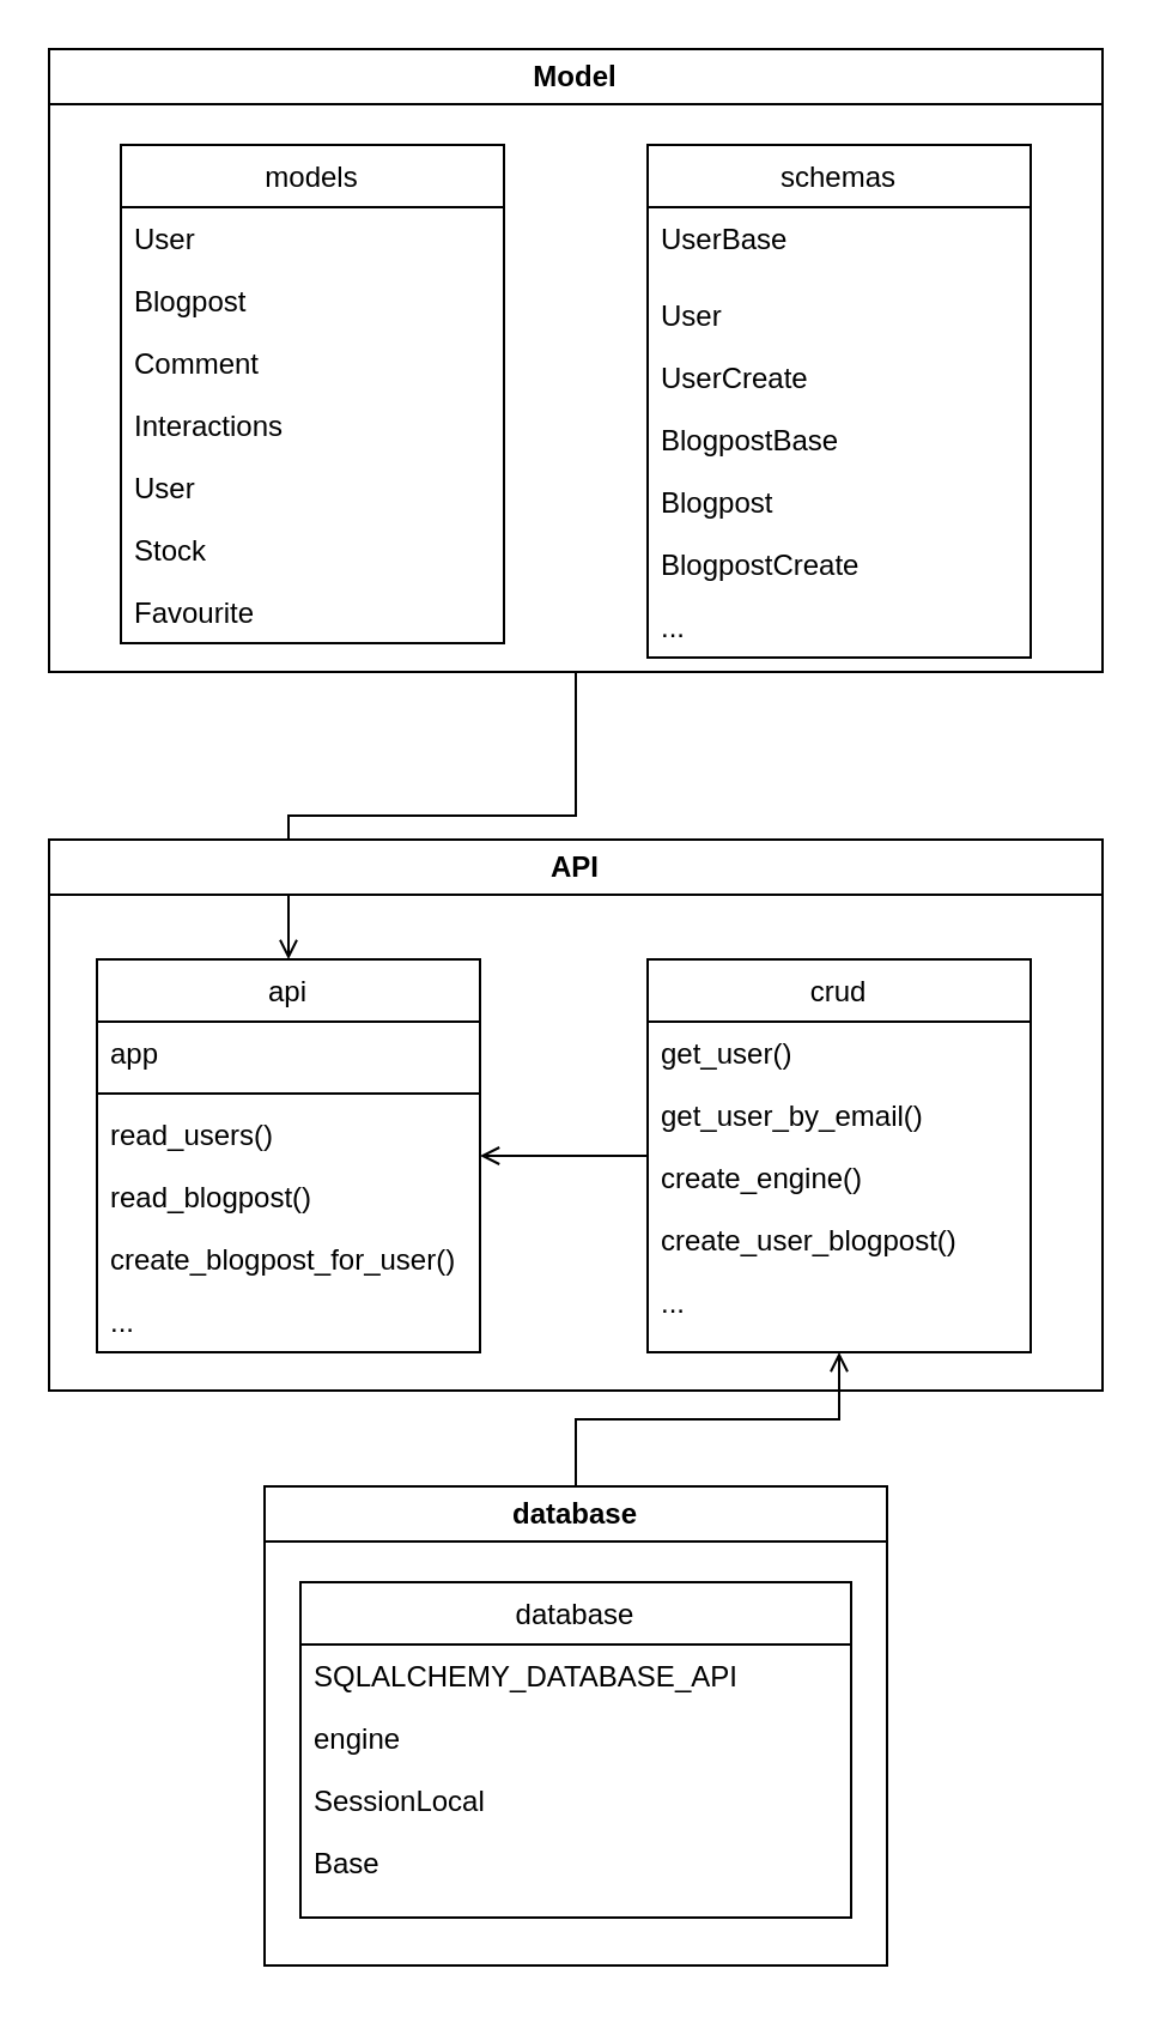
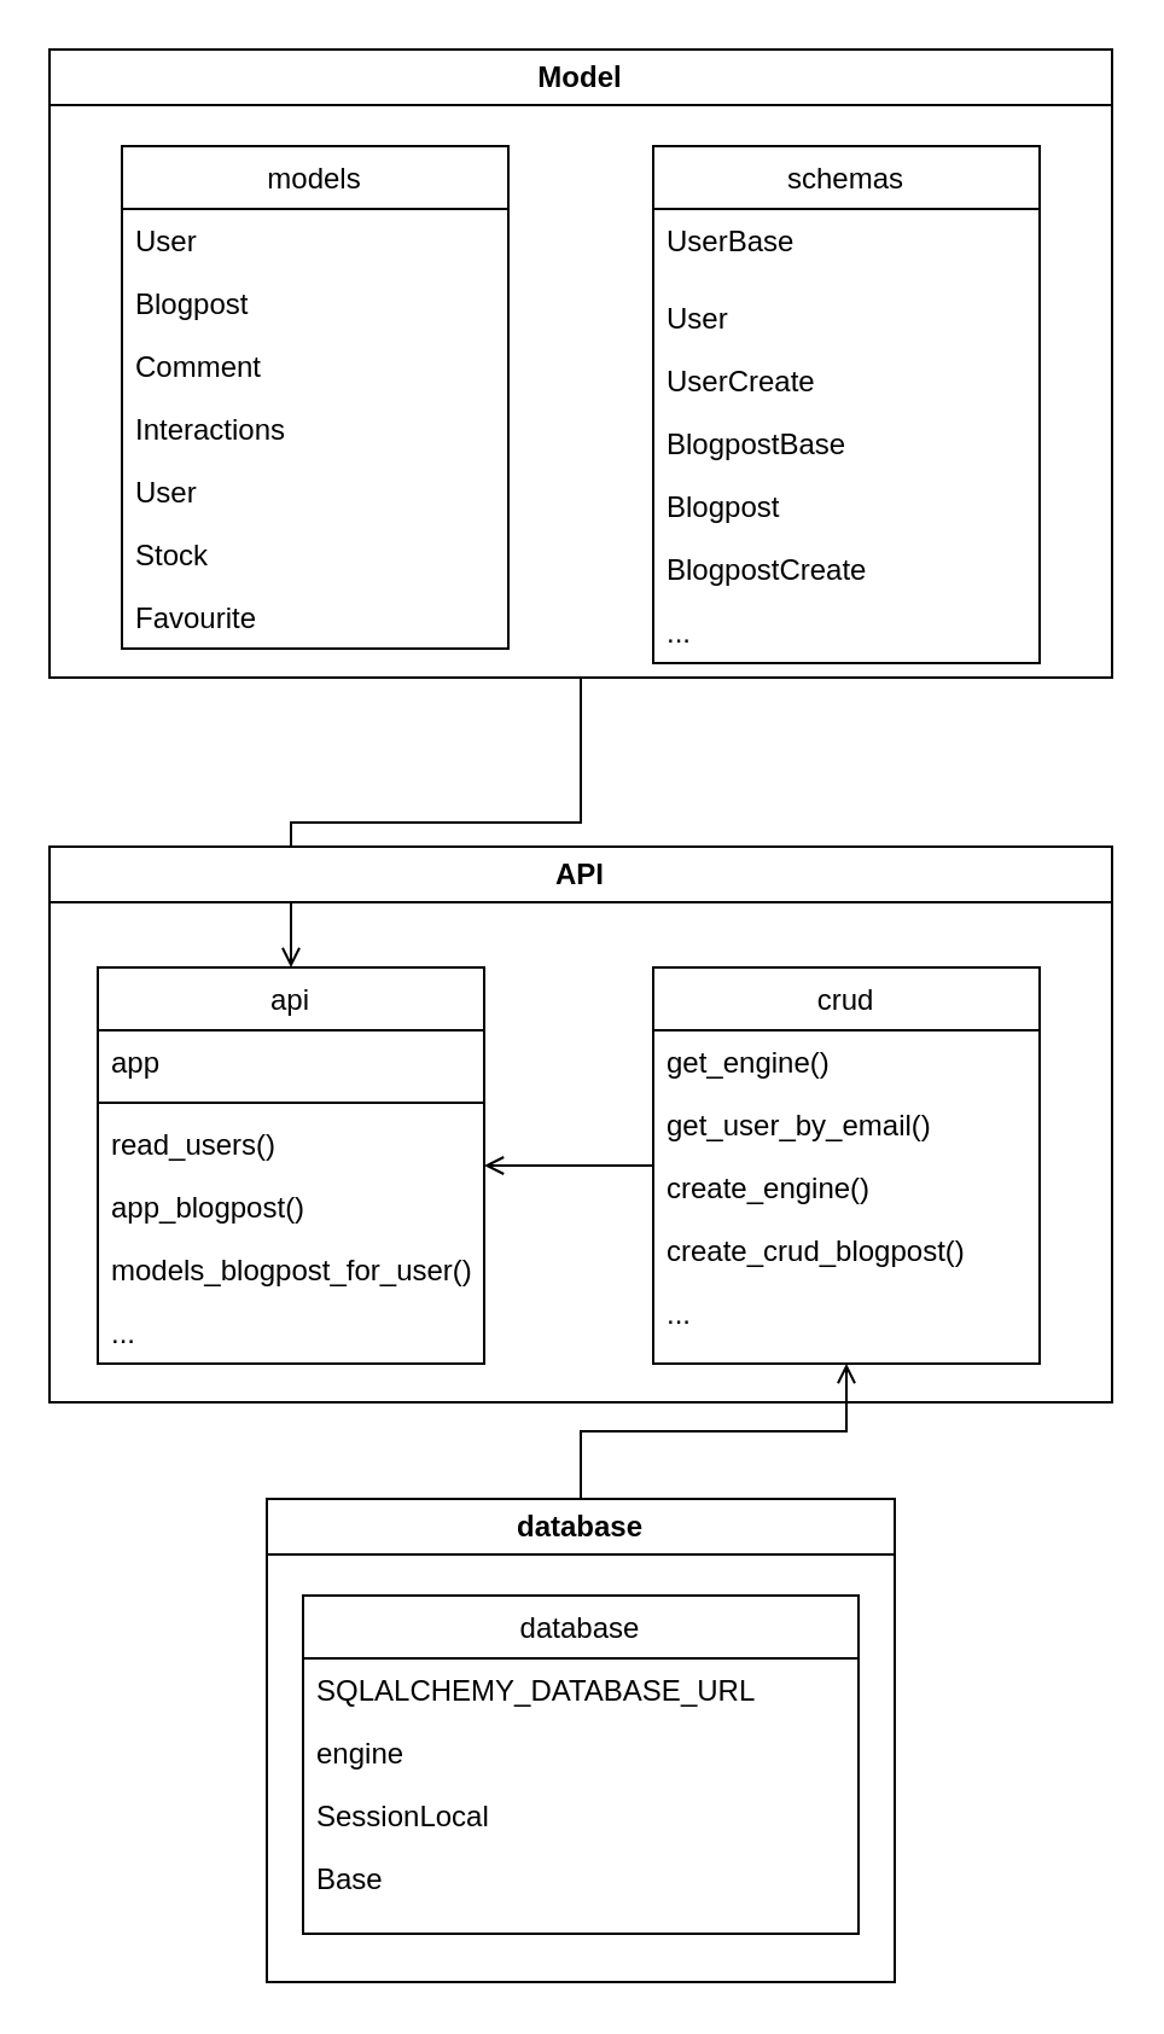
- <mxCell id="30" value="get_user()" style="text;align=left;verticalAlign=top;spacingLeft=4;spacingRight=4;overflow=hidden;rotatable=0;points=[[0,0.5],[1,0.5]];portConstraint=eastwest;" vertex="1" parent="29"><mxGeometry y="26" width="160" height="26" as="geometry" /></mxCell>
+ <mxCell id="30" value="get_engine()" style="text;align=left;verticalAlign=top;spacingLeft=4;spacingRight=4;overflow=hidden;rotatable=0;points=[[0,0.5],[1,0.5]];portConstraint=eastwest;" vertex="1" parent="29"><mxGeometry y="26" width="160" height="26" as="geometry" /></mxCell>
- <mxCell id="25" value="read_blogpost()" style="text;align=left;verticalAlign=top;spacingLeft=4;spacingRight=4;overflow=hidden;rotatable=0;points=[[0,0.5],[1,0.5]];portConstraint=eastwest;" vertex="1" parent="21"><mxGeometry y="86" width="160" height="26" as="geometry" /></mxCell>
+ <mxCell id="25" value="app_blogpost()" style="text;align=left;verticalAlign=top;spacingLeft=4;spacingRight=4;overflow=hidden;rotatable=0;points=[[0,0.5],[1,0.5]];portConstraint=eastwest;" vertex="1" parent="21"><mxGeometry y="86" width="160" height="26" as="geometry" /></mxCell>
- <mxCell id="33" value="create_user_blogpost()" style="text;align=left;verticalAlign=top;spacingLeft=4;spacingRight=4;overflow=hidden;rotatable=0;points=[[0,0.5],[1,0.5]];portConstraint=eastwest;" vertex="1" parent="29"><mxGeometry y="104" width="160" height="26" as="geometry" /></mxCell>
+ <mxCell id="33" value="create_crud_blogpost()" style="text;align=left;verticalAlign=top;spacingLeft=4;spacingRight=4;overflow=hidden;rotatable=0;points=[[0,0.5],[1,0.5]];portConstraint=eastwest;" vertex="1" parent="29"><mxGeometry y="104" width="160" height="26" as="geometry" /></mxCell>
- <mxCell id="26" value="create_blogpost_for_user()" style="text;align=left;verticalAlign=top;spacingLeft=4;spacingRight=4;overflow=hidden;rotatable=0;points=[[0,0.5],[1,0.5]];portConstraint=eastwest;" vertex="1" parent="21"><mxGeometry y="112" width="160" height="26" as="geometry" /></mxCell>
+ <mxCell id="26" value="models_blogpost_for_user()" style="text;align=left;verticalAlign=top;spacingLeft=4;spacingRight=4;overflow=hidden;rotatable=0;points=[[0,0.5],[1,0.5]];portConstraint=eastwest;" vertex="1" parent="21"><mxGeometry y="112" width="160" height="26" as="geometry" /></mxCell>
- <mxCell id="38" value="SQLALCHEMY_DATABASE_API" style="text;align=left;verticalAlign=top;spacingLeft=4;spacingRight=4;overflow=hidden;rotatable=0;points=[[0,0.5],[1,0.5]];portConstraint=eastwest;" vertex="1" parent="37"><mxGeometry y="26" width="230" height="26" as="geometry" /></mxCell>
+ <mxCell id="38" value="SQLALCHEMY_DATABASE_URL" style="text;align=left;verticalAlign=top;spacingLeft=4;spacingRight=4;overflow=hidden;rotatable=0;points=[[0,0.5],[1,0.5]];portConstraint=eastwest;" vertex="1" parent="37"><mxGeometry y="26" width="230" height="26" as="geometry" /></mxCell>
